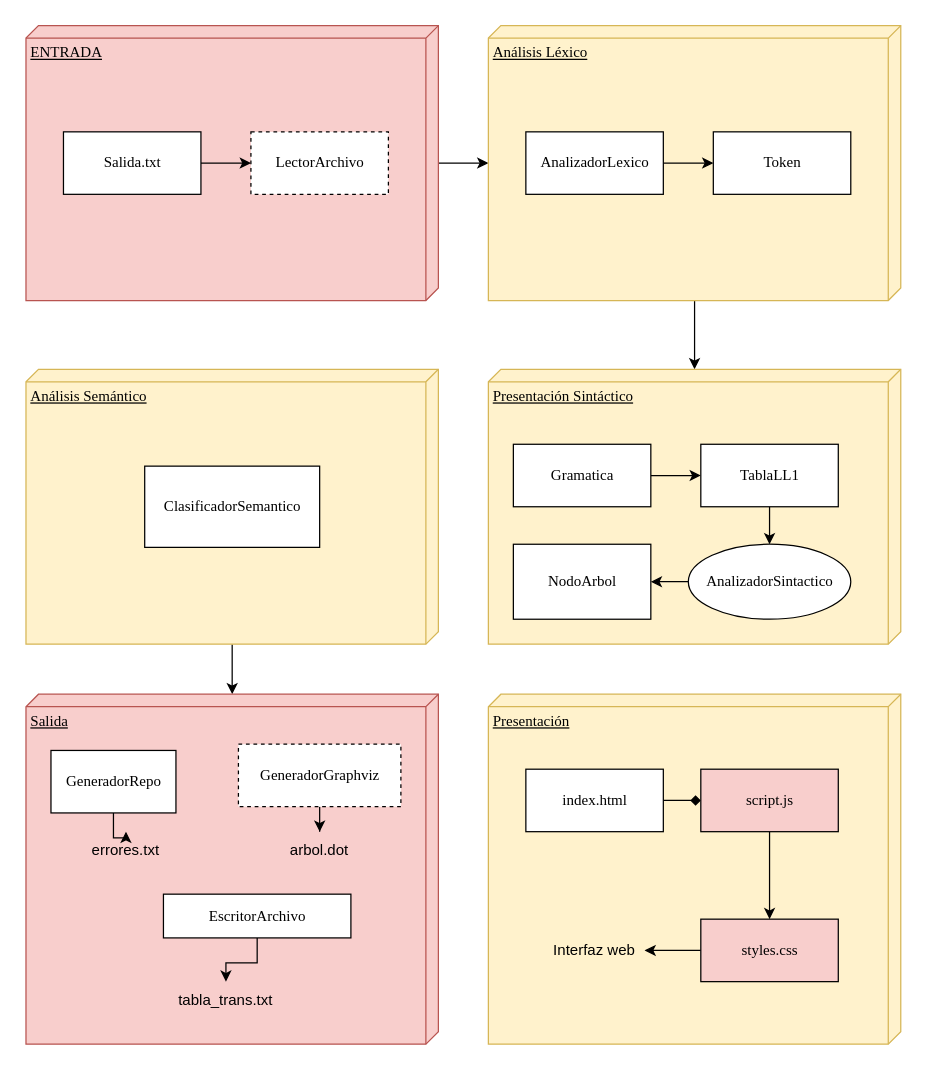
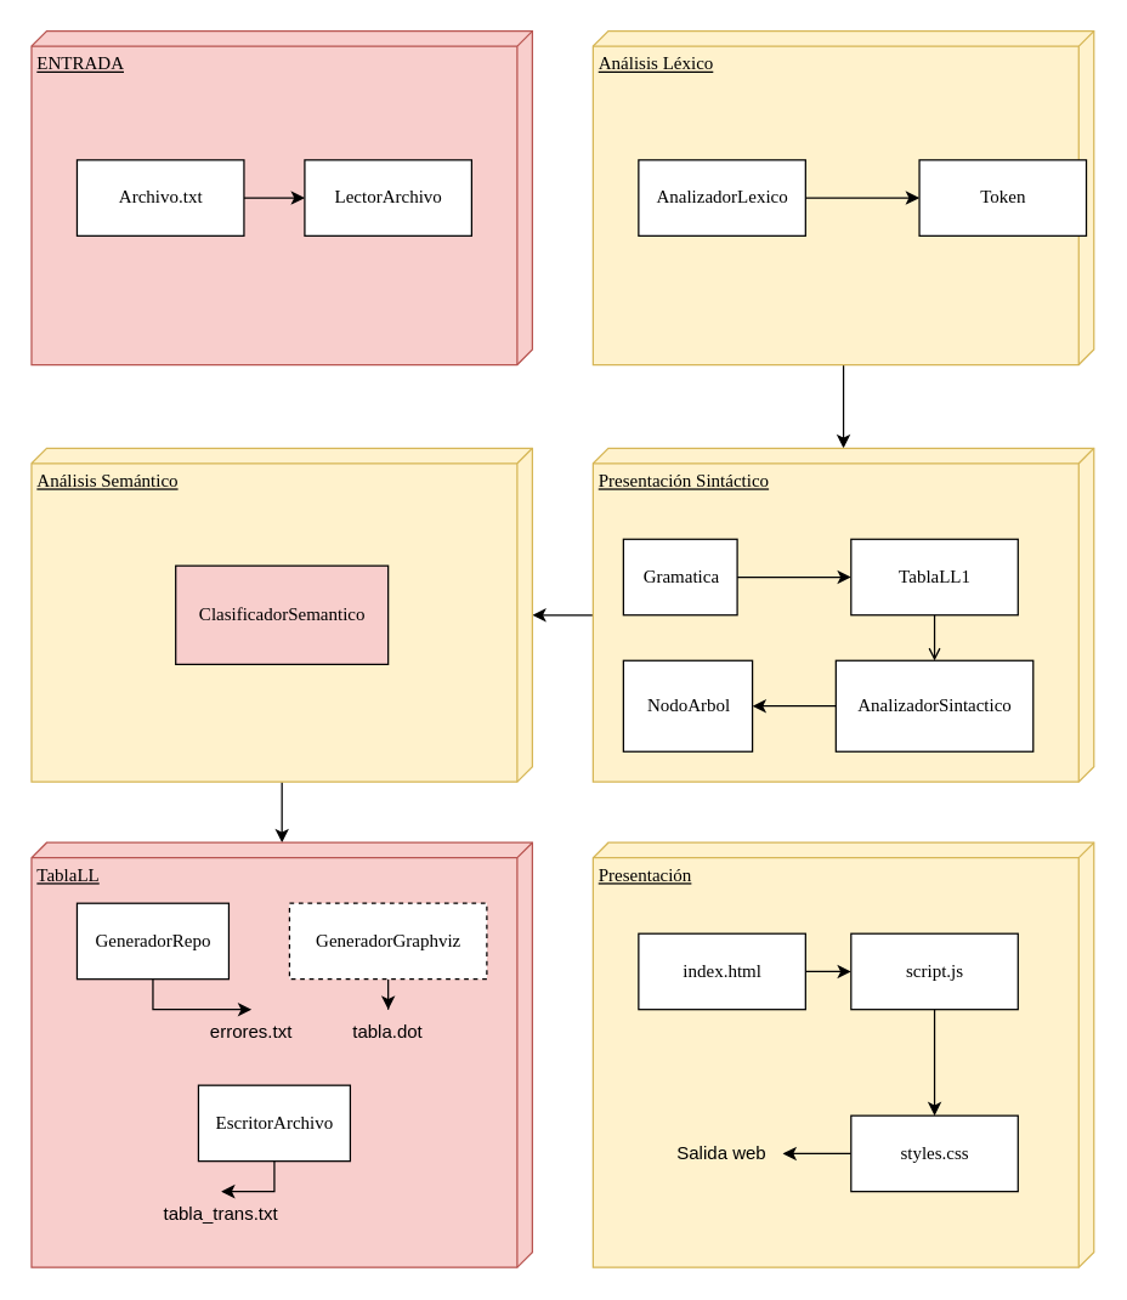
- <mxCell id="5" value="Salida.txt" style="html=1;rounded=0;shadow=0;comic=0;labelBackgroundColor=none;strokeWidth=1;fontFamily=Verdana;fontSize=12;align=center;" parent="1" vertex="1"><mxGeometry x="50" y="105" width="110" height="50" as="geometry" /></mxCell>
+ <mxCell id="5" value="Archivo.txt" style="html=1;rounded=0;shadow=0;comic=0;labelBackgroundColor=none;strokeWidth=1;fontFamily=Verdana;fontSize=12;align=center;" parent="1" vertex="1"><mxGeometry x="50" y="105" width="110" height="50" as="geometry" /></mxCell>
- <mxCell id="6" value="LectorArchivo" style="html=1;rounded=0;shadow=0;comic=0;labelBackgroundColor=none;strokeWidth=1;fontFamily=Verdana;fontSize=12;align=center;dashed=1;" vertex="1" parent="1"><mxGeometry x="200" y="105" width="110" height="50" as="geometry" /></mxCell>
+ <mxCell id="6" value="LectorArchivo" style="html=1;rounded=0;shadow=0;comic=0;labelBackgroundColor=none;strokeWidth=1;fontFamily=Verdana;fontSize=12;align=center;" vertex="1" parent="1"><mxGeometry x="200" y="105" width="110" height="50" as="geometry" /></mxCell>
- <mxCell id="2" style="edgeStyle=orthogonalEdgeStyle;rounded=0;orthogonalLoop=1;jettySize=auto;html=1;" edge="1" parent="1" source="3" target="8"><mxGeometry relative="1" as="geometry" /></mxCell>
- <mxCell id="15" value="Token" style="html=1;rounded=0;shadow=0;comic=0;labelBackgroundColor=none;strokeWidth=1;fontFamily=Verdana;fontSize=12;align=center;" vertex="1" parent="1"><mxGeometry x="570" y="105" width="110" height="50" as="geometry" /></mxCell>
+ <mxCell id="15" value="Token" style="html=1;rounded=0;shadow=0;comic=0;labelBackgroundColor=none;strokeWidth=1;fontFamily=Verdana;fontSize=12;align=center;" vertex="1" parent="1"><mxGeometry x="605" y="105" width="110" height="50" as="geometry" /></mxCell>
- <mxCell id="14" value="Gramatica" style="html=1;rounded=0;shadow=0;comic=0;labelBackgroundColor=none;strokeWidth=1;fontFamily=Verdana;fontSize=12;align=center;" vertex="1" parent="1"><mxGeometry x="410" y="355" width="110" height="50" as="geometry" /></mxCell>
+ <mxCell id="14" value="Gramatica" style="html=1;rounded=0;shadow=0;comic=0;labelBackgroundColor=none;strokeWidth=1;fontFamily=Verdana;fontSize=12;align=center;" vertex="1" parent="1"><mxGeometry x="410" y="355" width="75" height="50" as="geometry" /></mxCell>
- <mxCell id="23" value="ClasificadorSemantico" style="html=1;rounded=0;shadow=0;comic=0;labelBackgroundColor=none;strokeWidth=1;fontFamily=Verdana;fontSize=12;align=center;" vertex="1" parent="1"><mxGeometry x="115" y="372.5" width="140" height="65" as="geometry" /></mxCell>
+ <mxCell id="23" value="ClasificadorSemantico" style="html=1;rounded=0;shadow=0;comic=0;labelBackgroundColor=none;strokeWidth=1;fontFamily=Verdana;fontSize=12;align=center;fillColor=#f8cecc;" vertex="1" parent="1"><mxGeometry x="115" y="372.5" width="140" height="65" as="geometry" /></mxCell>
+ <mxCell id="11" style="edgeStyle=orthogonalEdgeStyle;rounded=0;orthogonalLoop=1;jettySize=auto;html=1;" edge="1" parent="1" source="12" target="22"><mxGeometry relative="1" as="geometry" /></mxCell>
- <mxCell id="16" style="edgeStyle=orthogonalEdgeStyle;rounded=0;orthogonalLoop=1;jettySize=auto;html=1;" edge="1" parent="1" source="17" target="19"><mxGeometry relative="1" as="geometry" /></mxCell>
+ <mxCell id="16" style="edgeStyle=orthogonalEdgeStyle;rounded=0;orthogonalLoop=1;jettySize=auto;html=1;endArrow=open;" edge="1" parent="1" source="17" target="19"><mxGeometry relative="1" as="geometry" /></mxCell>
- <mxCell id="20" value="NodoArbol" style="html=1;rounded=0;shadow=0;comic=0;labelBackgroundColor=none;strokeWidth=1;fontFamily=Verdana;fontSize=12;align=center;" vertex="1" parent="1"><mxGeometry x="410" y="435" width="110" height="60" as="geometry" /></mxCell>
+ <mxCell id="20" value="NodoArbol" style="html=1;rounded=0;shadow=0;comic=0;labelBackgroundColor=none;strokeWidth=1;fontFamily=Verdana;fontSize=12;align=center;" vertex="1" parent="1"><mxGeometry x="410" y="435" width="85" height="60" as="geometry" /></mxCell>
- <mxCell id="19" value="AnalizadorSintactico" style="ellipse;html=1;shadow=0;comic=0;labelBackgroundColor=none;strokeWidth=1;fontFamily=Verdana;fontSize=12;align=center;" vertex="1" parent="1"><mxGeometry x="550" y="435" width="130" height="60" as="geometry" /></mxCell>
+ <mxCell id="19" value="AnalizadorSintactico" style="html=1;rounded=0;shadow=0;comic=0;labelBackgroundColor=none;strokeWidth=1;fontFamily=Verdana;fontSize=12;align=center;" vertex="1" parent="1"><mxGeometry x="550" y="435" width="130" height="60" as="geometry" /></mxCell>
- <mxCell id="24" value="Salida" style="verticalAlign=top;align=left;spacingTop=8;spacingLeft=2;spacingRight=12;shape=cube;size=10;direction=south;fontStyle=4;html=1;rounded=0;shadow=0;comic=0;labelBackgroundColor=none;strokeWidth=1;fontFamily=Verdana;fontSize=12;fillColor=#f8cecc;strokeColor=#b85450;" vertex="1" parent="1"><mxGeometry x="20" y="555" width="330" height="280" as="geometry" /></mxCell>
+ <mxCell id="24" value="TablaLL" style="verticalAlign=top;align=left;spacingTop=8;spacingLeft=2;spacingRight=12;shape=cube;size=10;direction=south;fontStyle=4;html=1;rounded=0;shadow=0;comic=0;labelBackgroundColor=none;strokeWidth=1;fontFamily=Verdana;fontSize=12;fillColor=#f8cecc;strokeColor=#b85450;" vertex="1" parent="1"><mxGeometry x="20" y="555" width="330" height="280" as="geometry" /></mxCell>
- <mxCell id="26" value="GeneradorRepo" style="html=1;rounded=0;shadow=0;comic=0;labelBackgroundColor=none;strokeWidth=1;fontFamily=Verdana;fontSize=12;align=center;" vertex="1" parent="1"><mxGeometry x="40" y="600" width="100" height="50" as="geometry" /></mxCell>
+ <mxCell id="26" value="GeneradorRepo" style="html=1;rounded=0;shadow=0;comic=0;labelBackgroundColor=none;strokeWidth=1;fontFamily=Verdana;fontSize=12;align=center;" vertex="1" parent="1"><mxGeometry x="50" y="595" width="100" height="50" as="geometry" /></mxCell>
- <mxCell id="35" style="edgeStyle=orthogonalEdgeStyle;rounded=0;orthogonalLoop=1;jettySize=auto;html=1;entryX=0;entryY=0.5;entryDx=0;entryDy=0;endArrow=diamond;" edge="1" parent="1" source="36" target="38"><mxGeometry relative="1" as="geometry" /></mxCell>
+ <mxCell id="35" style="edgeStyle=orthogonalEdgeStyle;rounded=0;orthogonalLoop=1;jettySize=auto;html=1;entryX=0;entryY=0.5;entryDx=0;entryDy=0;" edge="1" parent="1" source="36" target="38"><mxGeometry relative="1" as="geometry" /></mxCell>
- <mxCell id="38" value="script.js" style="html=1;rounded=0;shadow=0;comic=0;labelBackgroundColor=none;strokeWidth=1;fontFamily=Verdana;fontSize=12;align=center;fillColor=#f8cecc;" vertex="1" parent="1"><mxGeometry x="560" y="615" width="110" height="50" as="geometry" /></mxCell>
+ <mxCell id="38" value="script.js" style="html=1;rounded=0;shadow=0;comic=0;labelBackgroundColor=none;strokeWidth=1;fontFamily=Verdana;fontSize=12;align=center;" vertex="1" parent="1"><mxGeometry x="560" y="615" width="110" height="50" as="geometry" /></mxCell>
- <mxCell id="31" value="errores.txt" style="text;html=1;whiteSpace=wrap;strokeColor=none;fillColor=none;align=center;verticalAlign=middle;rounded=0;" vertex="1" parent="1"><mxGeometry x="70" y="665" width="60" height="30" as="geometry" /></mxCell>
+ <mxCell id="31" value="errores.txt" style="text;html=1;whiteSpace=wrap;strokeColor=none;fillColor=none;align=center;verticalAlign=middle;rounded=0;" vertex="1" parent="1"><mxGeometry x="135" y="665" width="60" height="30" as="geometry" /></mxCell>
- <mxCell id="32" value="arbol.dot" style="text;html=1;whiteSpace=wrap;strokeColor=none;fillColor=none;align=center;verticalAlign=middle;rounded=0;" vertex="1" parent="1"><mxGeometry x="225" y="665" width="60" height="30" as="geometry" /></mxCell>
+ <mxCell id="32" value="tabla.dot" style="text;html=1;whiteSpace=wrap;strokeColor=none;fillColor=none;align=center;verticalAlign=middle;rounded=0;" vertex="1" parent="1"><mxGeometry x="225" y="665" width="60" height="30" as="geometry" /></mxCell>
- <mxCell id="30" value="EscritorArchivo" style="html=1;rounded=0;shadow=0;comic=0;labelBackgroundColor=none;strokeWidth=1;fontFamily=Verdana;fontSize=12;align=center;" vertex="1" parent="1"><mxGeometry x="130" y="715" width="150" height="35" as="geometry" /></mxCell>
+ <mxCell id="30" value="EscritorArchivo" style="html=1;rounded=0;shadow=0;comic=0;labelBackgroundColor=none;strokeWidth=1;fontFamily=Verdana;fontSize=12;align=center;" vertex="1" parent="1"><mxGeometry x="130" y="715" width="100" height="50" as="geometry" /></mxCell>
- <mxCell id="41" value="Interfaz web" style="text;html=1;whiteSpace=wrap;strokeColor=none;fillColor=none;align=center;verticalAlign=middle;rounded=0;" vertex="1" parent="1"><mxGeometry x="435" y="745" width="80" height="30" as="geometry" /></mxCell>
+ <mxCell id="41" value="Salida web" style="text;html=1;whiteSpace=wrap;strokeColor=none;fillColor=none;align=center;verticalAlign=middle;rounded=0;" vertex="1" parent="1"><mxGeometry x="435" y="745" width="80" height="30" as="geometry" /></mxCell>
- <mxCell id="40" value="styles.css" style="html=1;rounded=0;shadow=0;comic=0;labelBackgroundColor=none;strokeWidth=1;fontFamily=Verdana;fontSize=12;align=center;fillColor=#f8cecc;" vertex="1" parent="1"><mxGeometry x="560" y="735" width="110" height="50" as="geometry" /></mxCell>
+ <mxCell id="40" value="styles.css" style="html=1;rounded=0;shadow=0;comic=0;labelBackgroundColor=none;strokeWidth=1;fontFamily=Verdana;fontSize=12;align=center;" vertex="1" parent="1"><mxGeometry x="560" y="735" width="110" height="50" as="geometry" /></mxCell>
- <mxCell id="33" value="tabla_trans.txt" style="text;html=1;whiteSpace=wrap;strokeColor=none;fillColor=none;align=center;verticalAlign=middle;rounded=0;" vertex="1" parent="1"><mxGeometry x="140" y="785" width="80" height="30" as="geometry" /></mxCell>
+ <mxCell id="33" value="tabla_trans.txt" style="text;html=1;whiteSpace=wrap;strokeColor=none;fillColor=none;align=center;verticalAlign=middle;rounded=0;" vertex="1" parent="1"><mxGeometry x="105" y="785" width="80" height="30" as="geometry" /></mxCell>
